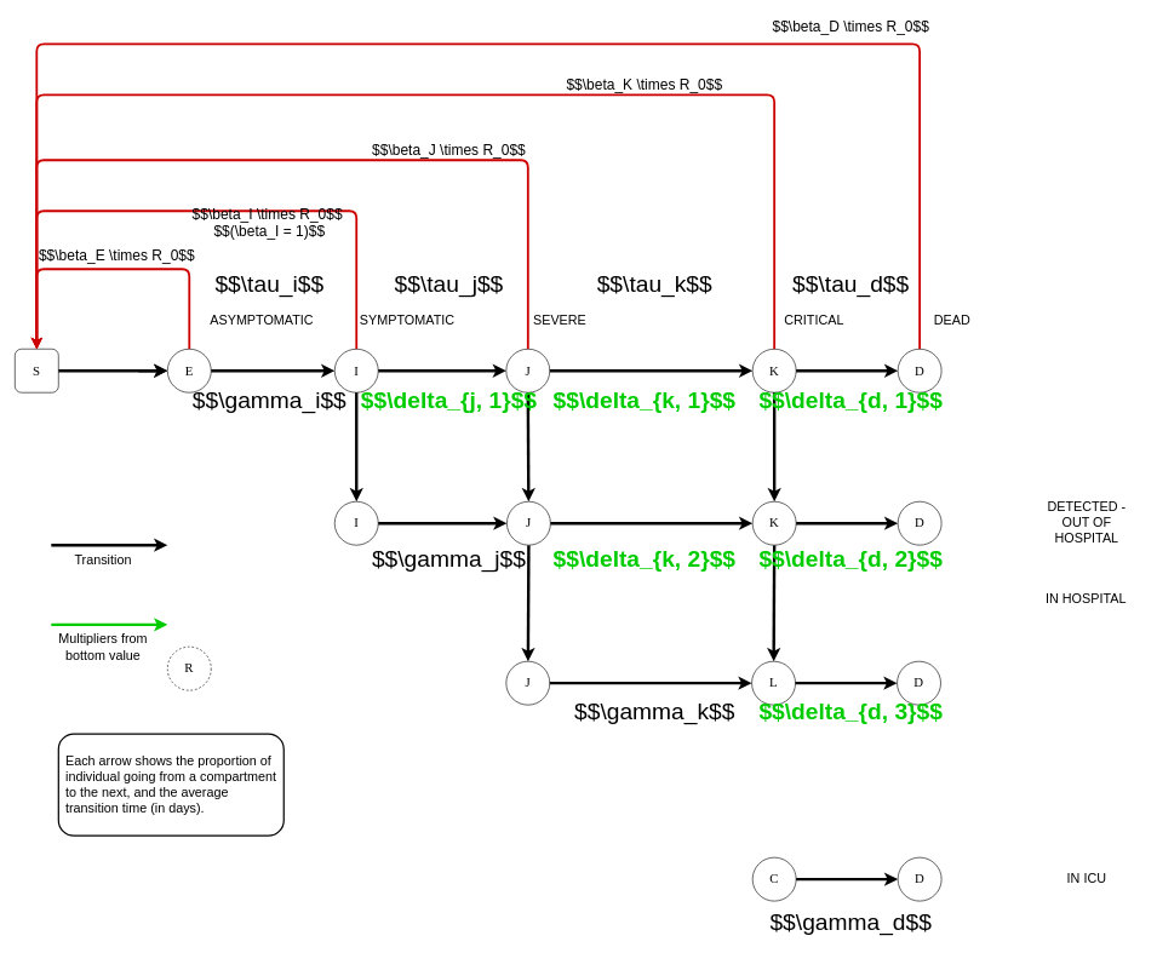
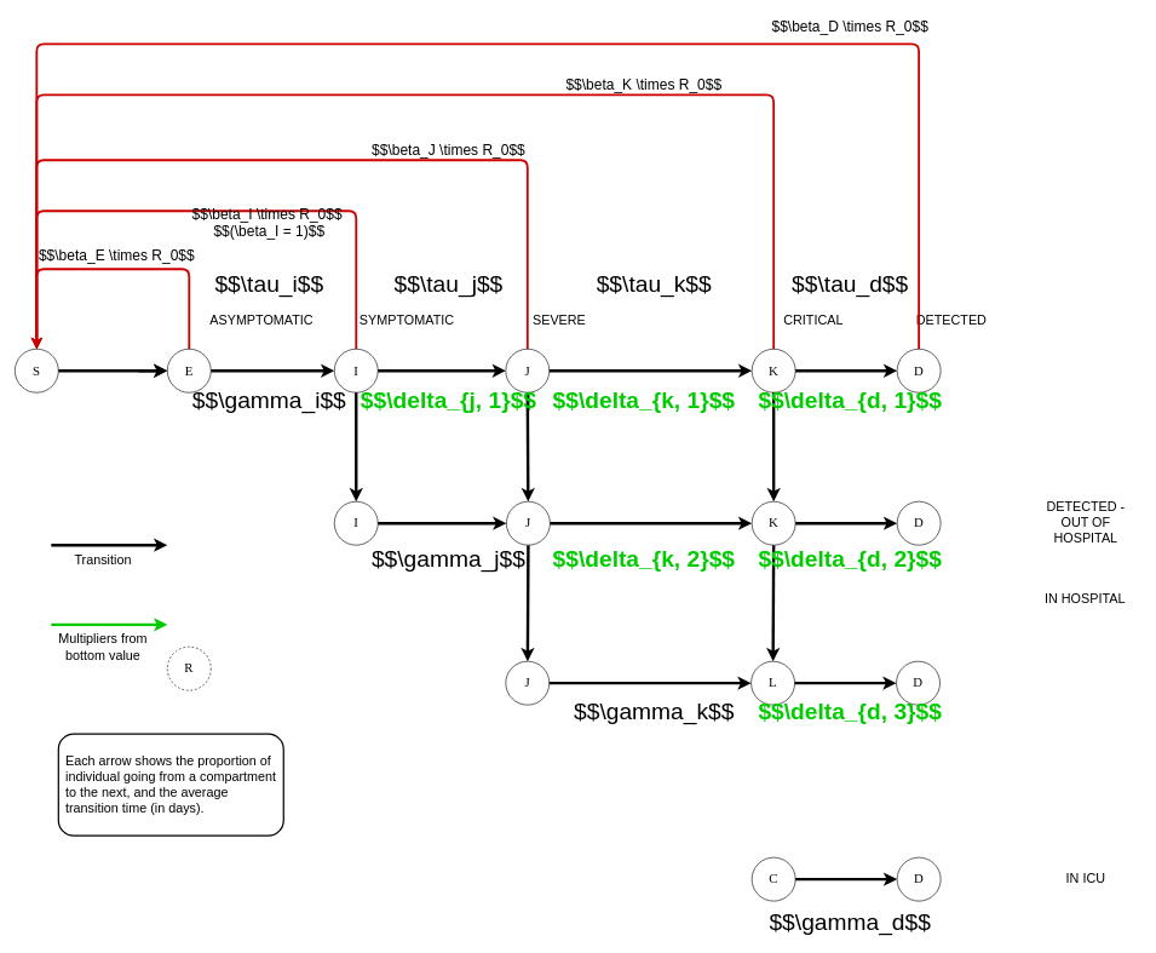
- <mxCell id="28" value="DEAD" style="text;html=1;strokeColor=none;fillColor=none;align=center;verticalAlign=middle;whiteSpace=wrap;rounded=0;fontSize=18;" vertex="1" parent="1"><mxGeometry x="1260" y="420" width="100" height="40" as="geometry" /></mxCell>
+ <mxCell id="28" value="DETECTED" style="text;html=1;strokeColor=none;fillColor=none;align=center;verticalAlign=middle;whiteSpace=wrap;rounded=0;fontSize=18;" vertex="1" parent="1"><mxGeometry x="1260" y="420" width="100" height="40" as="geometry" /></mxCell>
- <mxCell id="3" value="S" style="whiteSpace=wrap;html=1;aspect=fixed;fontFamily=Verdana;fontSize=18;rounded=1;" parent="1" vertex="1"><mxGeometry x="20" y="480" width="60" height="60" as="geometry" /></mxCell>
+ <mxCell id="3" value="S" style="ellipse;whiteSpace=wrap;html=1;aspect=fixed;fontFamily=Verdana;fontSize=18;" parent="1" vertex="1"><mxGeometry x="20" y="480" width="60" height="60" as="geometry" /></mxCell>
